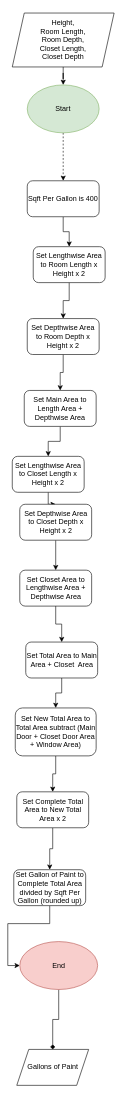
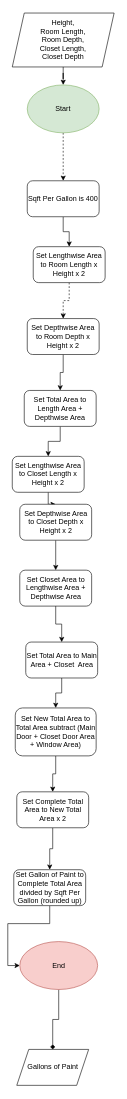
- <mxCell id="6" value="" style="edgeStyle=orthogonalEdgeStyle;rounded=0;orthogonalLoop=1;jettySize=auto;html=1;" edge="1" parent="1" source="7" target="9"><mxGeometry relative="1" as="geometry" /></mxCell>
+ <mxCell id="6" value="" style="edgeStyle=orthogonalEdgeStyle;rounded=0;orthogonalLoop=1;jettySize=auto;html=1;dashed=1;" edge="1" parent="1" source="7" target="9"><mxGeometry relative="1" as="geometry" /></mxCell>
- <mxCell id="11" value="Set Main Area to Length Area + Depthwise Area " style="rounded=1;whiteSpace=wrap;html=1;" vertex="1" parent="1"><mxGeometry x="40" y="650" width="120" height="60" as="geometry" /></mxCell>
+ <mxCell id="11" value="Set Total Area to Length Area + Depthwise Area " style="rounded=1;whiteSpace=wrap;html=1;" vertex="1" parent="1"><mxGeometry x="40" y="650" width="120" height="60" as="geometry" /></mxCell>
